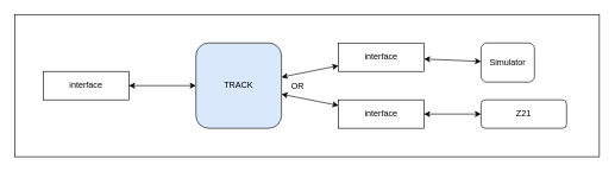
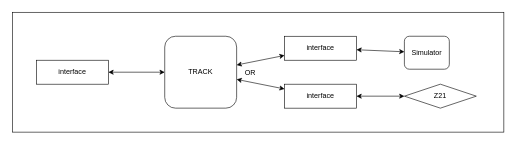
- <mxCell id="9" value="TRACK" style="rounded=1;whiteSpace=wrap;html=1;fillColor=#dae8fc;" vertex="1" parent="1"><mxGeometry x="274" y="60" width="120" height="120" as="geometry" /></mxCell>
+ <mxCell id="9" value="TRACK" style="rounded=1;whiteSpace=wrap;html=1;" vertex="1" parent="1"><mxGeometry x="274" y="60" width="120" height="120" as="geometry" /></mxCell>
- <mxCell id="3" value="Z21" style="rounded=1;whiteSpace=wrap;html=1;" vertex="1" parent="1"><mxGeometry x="674" y="140" width="120" height="40" as="geometry" /></mxCell>
+ <mxCell id="3" value="Z21" style="rhombus;whiteSpace=wrap;html=1;" vertex="1" parent="1"><mxGeometry x="674" y="140" width="120" height="40" as="geometry" /></mxCell>
